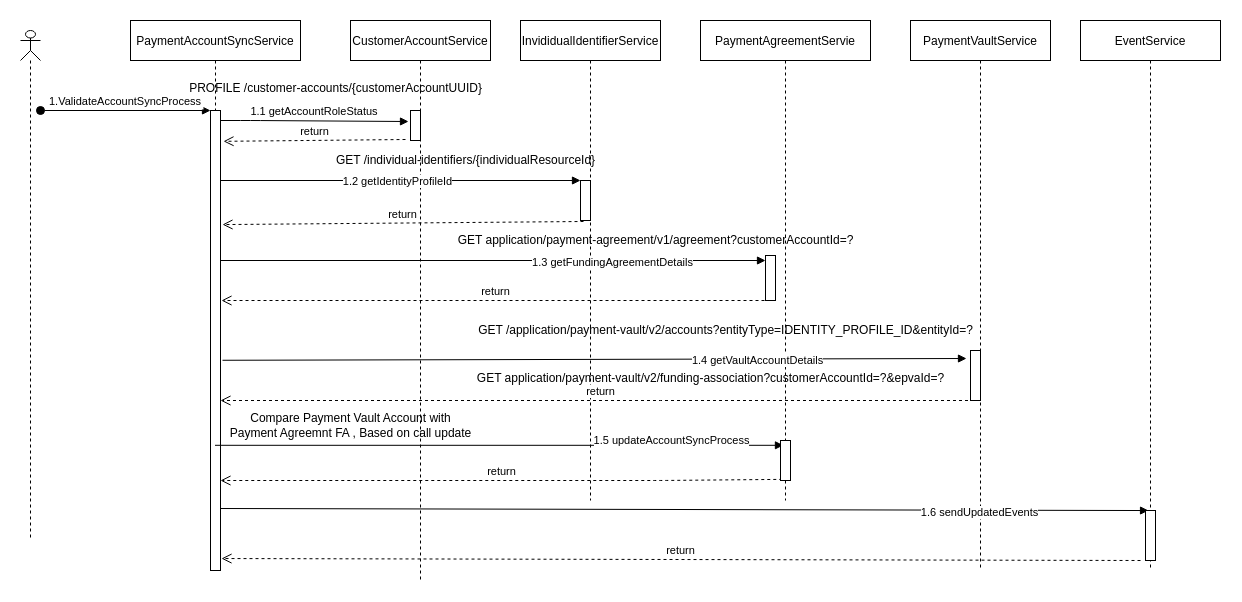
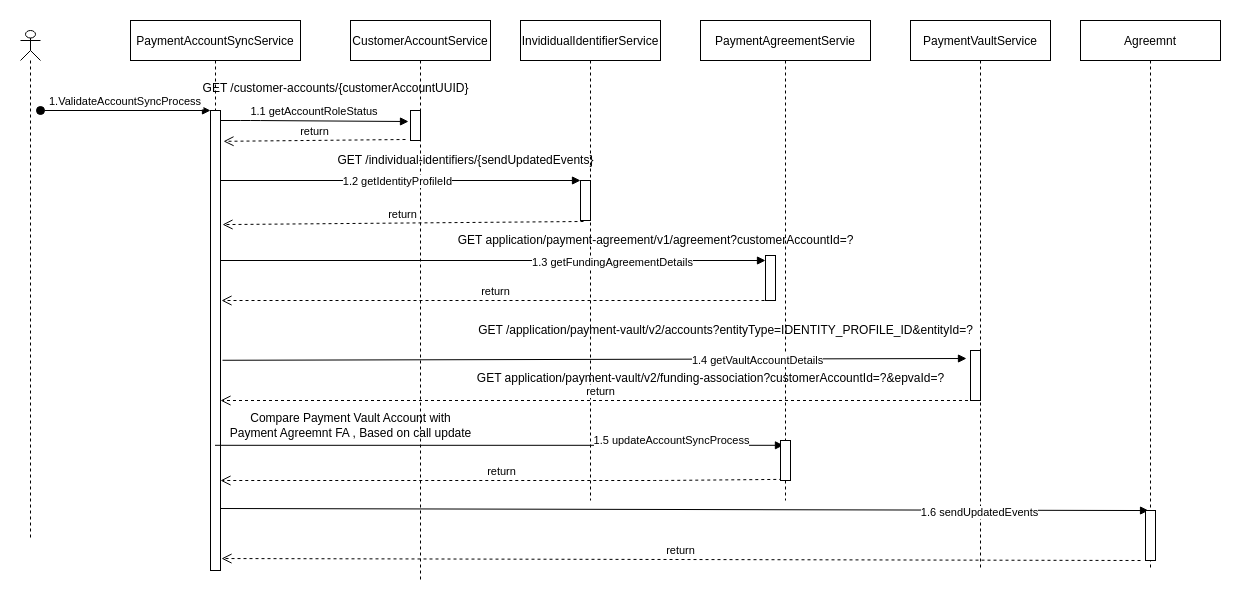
- <mxCell id="30" value="EventService" style="shape=umlLifeline;perimeter=lifelinePerimeter;container=1;collapsible=0;recursiveResize=0;rounded=0;shadow=0;strokeWidth=1;" vertex="1" parent="1"><mxGeometry x="1080" y="20" width="140" height="550" as="geometry" /></mxCell>
+ <mxCell id="30" value="Agreemnt" style="shape=umlLifeline;perimeter=lifelinePerimeter;container=1;collapsible=0;recursiveResize=0;rounded=0;shadow=0;strokeWidth=1;" vertex="1" parent="1"><mxGeometry x="1080" y="20" width="140" height="550" as="geometry" /></mxCell>
- <mxCell id="9" value="&lt;div&gt;&lt;font style=&quot;font-size: 12px&quot;&gt;&lt;span style=&quot;white-space: pre&quot;&gt; &lt;span style=&quot;white-space: pre&quot;&gt; &lt;/span&gt;&lt;span style=&quot;white-space: pre&quot;&gt; &lt;/span&gt;&lt;/span&gt;PROFILE /customer-accounts/&lt;span&gt;{customerAccountUUID}&lt;/span&gt;&lt;/font&gt;&lt;/div&gt;&lt;div&gt;&lt;br&gt;&lt;/div&gt;" style="text;html=1;align=center;verticalAlign=middle;resizable=0;points=[];autosize=1;strokeColor=none;" vertex="1" parent="1"><mxGeometry x="150" y="80" width="360" height="30" as="geometry" /></mxCell>
+ <mxCell id="9" value="&lt;div&gt;&lt;font style=&quot;font-size: 12px&quot;&gt;&lt;span style=&quot;white-space: pre&quot;&gt; &lt;span style=&quot;white-space: pre&quot;&gt; &lt;/span&gt;&lt;span style=&quot;white-space: pre&quot;&gt; &lt;/span&gt;&lt;/span&gt;GET /customer-accounts/&lt;span&gt;{customerAccountUUID}&lt;/span&gt;&lt;/font&gt;&lt;/div&gt;&lt;div&gt;&lt;br&gt;&lt;/div&gt;" style="text;html=1;align=center;verticalAlign=middle;resizable=0;points=[];autosize=1;strokeColor=none;" vertex="1" parent="1"><mxGeometry x="150" y="80" width="360" height="30" as="geometry" /></mxCell>
- <mxCell id="12" value="GET /individual-identifiers/{individualResourceId}" style="text;html=1;align=center;verticalAlign=middle;resizable=0;points=[];autosize=1;strokeColor=none;" vertex="1" parent="1"><mxGeometry x="330" y="150" width="270" height="20" as="geometry" /></mxCell>
+ <mxCell id="12" value="GET /individual-identifiers/{sendUpdatedEvents}" style="text;html=1;align=center;verticalAlign=middle;resizable=0;points=[];autosize=1;strokeColor=none;" vertex="1" parent="1"><mxGeometry x="330" y="150" width="270" height="20" as="geometry" /></mxCell>
